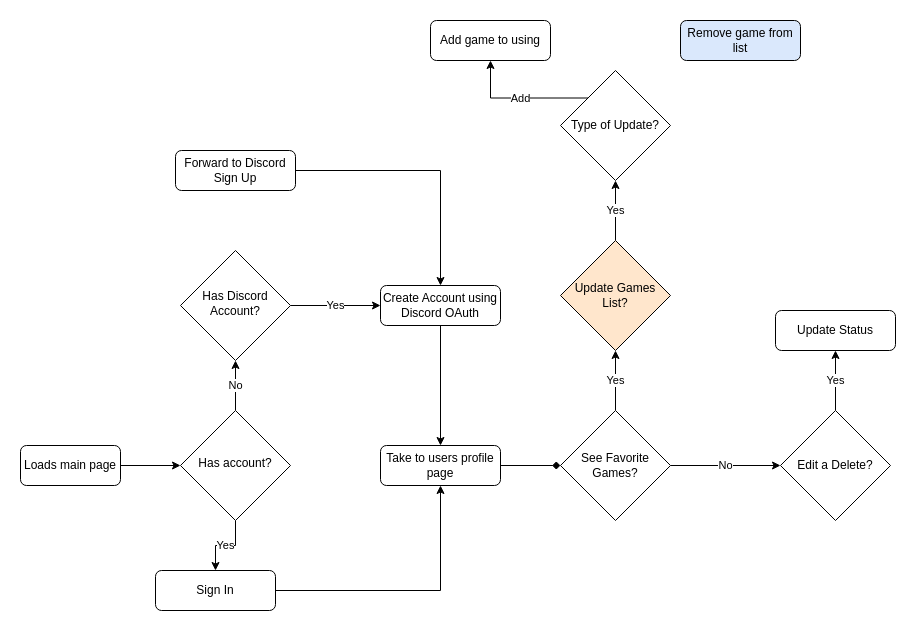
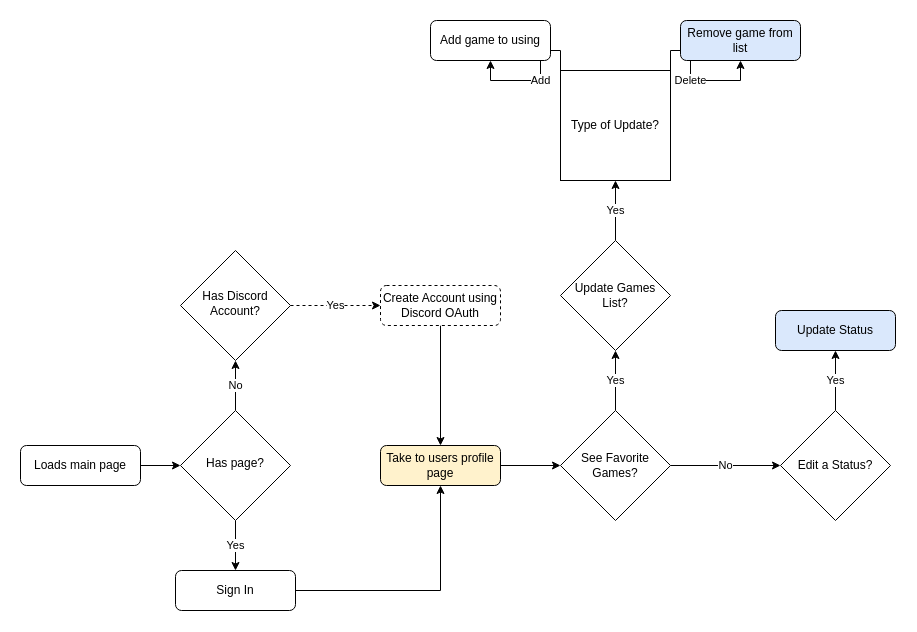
+ <mxCell id="24" value="Delete" style="edgeStyle=orthogonalEdgeStyle;rounded=0;orthogonalLoop=1;jettySize=auto;html=1;exitX=1;exitY=0;exitDx=0;exitDy=0;entryX=0.5;entryY=1;entryDx=0;entryDy=0;" edge="1" parent="1" source="26" target="29"><mxGeometry relative="1" as="geometry" /></mxCell>
- <mxCell id="26" value="Type of Update?" style="rhombus;whiteSpace=wrap;html=1;" vertex="1" parent="1"><mxGeometry x="560" y="70" width="110" height="110" as="geometry" /></mxCell>
+ <mxCell id="26" value="Type of Update?" style="whiteSpace=wrap;html=1;rounded=0;" vertex="1" parent="1"><mxGeometry x="560" y="70" width="110" height="110" as="geometry" /></mxCell>
- <mxCell id="14" value="Forward to Discord Sign Up" style="rounded=1;whiteSpace=wrap;html=1;" vertex="1" parent="1"><mxGeometry x="175" y="150" width="120" height="40" as="geometry" /></mxCell>
- <mxCell id="13" style="edgeStyle=orthogonalEdgeStyle;rounded=0;orthogonalLoop=1;jettySize=auto;html=1;exitX=1;exitY=0.5;exitDx=0;exitDy=0;entryX=0.5;entryY=0;entryDx=0;entryDy=0;" edge="1" parent="1" source="14" target="8"><mxGeometry relative="1" as="geometry" /></mxCell>
- <mxCell id="23" value="Update Games List?" style="rhombus;whiteSpace=wrap;html=1;fillColor=#ffe6cc;" vertex="1" parent="1"><mxGeometry x="560" y="240" width="110" height="110" as="geometry" /></mxCell>
+ <mxCell id="23" value="Update Games List?" style="rhombus;whiteSpace=wrap;html=1;" vertex="1" parent="1"><mxGeometry x="560" y="240" width="110" height="110" as="geometry" /></mxCell>
- <mxCell id="11" value="Yes" style="edgeStyle=orthogonalEdgeStyle;rounded=0;orthogonalLoop=1;jettySize=auto;html=1;exitX=1;exitY=0.5;exitDx=0;exitDy=0;entryX=0;entryY=0.5;entryDx=0;entryDy=0;" edge="1" parent="1" source="12" target="8"><mxGeometry relative="1" as="geometry" /></mxCell>
+ <mxCell id="11" value="Yes" style="edgeStyle=orthogonalEdgeStyle;rounded=0;orthogonalLoop=1;jettySize=auto;html=1;exitX=1;exitY=0.5;exitDx=0;exitDy=0;entryX=0;entryY=0.5;entryDx=0;entryDy=0;dashed=1;" edge="1" parent="1" source="12" target="8"><mxGeometry relative="1" as="geometry" /></mxCell>
- <mxCell id="8" value="Create Account using Discord OAuth" style="rounded=1;whiteSpace=wrap;html=1;fontSize=12;glass=0;strokeWidth=1;shadow=0;" parent="1" vertex="1"><mxGeometry x="380" y="285" width="120" height="40" as="geometry" /></mxCell>
+ <mxCell id="8" value="Create Account using Discord OAuth" style="rounded=1;whiteSpace=wrap;html=1;fontSize=12;glass=0;strokeWidth=1;shadow=0;dashed=1;" parent="1" vertex="1"><mxGeometry x="380" y="285" width="120" height="40" as="geometry" /></mxCell>
- <mxCell id="27" value="Update Status" style="rounded=1;whiteSpace=wrap;html=1;" vertex="1" parent="1"><mxGeometry x="775" y="310" width="120" height="40" as="geometry" /></mxCell>
+ <mxCell id="27" value="Update Status" style="rounded=1;whiteSpace=wrap;html=1;fillColor=#dae8fc;" vertex="1" parent="1"><mxGeometry x="775" y="310" width="120" height="40" as="geometry" /></mxCell>
- <mxCell id="6" value="Has account?" style="rhombus;whiteSpace=wrap;html=1;shadow=0;fontFamily=Helvetica;fontSize=12;align=center;strokeWidth=1;spacing=6;spacingTop=-4;" parent="1" vertex="1"><mxGeometry x="180" y="410" width="110" height="110" as="geometry" /></mxCell>
+ <mxCell id="6" value="Has page?" style="rhombus;whiteSpace=wrap;html=1;shadow=0;fontFamily=Helvetica;fontSize=12;align=center;strokeWidth=1;spacing=6;spacingTop=-4;" parent="1" vertex="1"><mxGeometry x="180" y="410" width="110" height="110" as="geometry" /></mxCell>
- <mxCell id="3" value="Loads main page" style="rounded=1;whiteSpace=wrap;html=1;fontSize=12;glass=0;strokeWidth=1;shadow=0;" parent="1" vertex="1"><mxGeometry x="20" y="445" width="100" height="40" as="geometry" /></mxCell>
+ <mxCell id="3" value="Loads main page" style="rounded=1;whiteSpace=wrap;html=1;fontSize=12;glass=0;strokeWidth=1;shadow=0;" parent="1" vertex="1"><mxGeometry x="20" y="445" width="120" height="40" as="geometry" /></mxCell>
- <mxCell id="16" value="Take to users profile page" style="whiteSpace=wrap;html=1;rounded=1;glass=0;strokeWidth=1;shadow=0;" vertex="1" parent="1"><mxGeometry x="380" y="445" width="120" height="40" as="geometry" /></mxCell>
+ <mxCell id="16" value="Take to users profile page" style="whiteSpace=wrap;html=1;rounded=1;glass=0;strokeWidth=1;shadow=0;fillColor=#fff2cc;" vertex="1" parent="1"><mxGeometry x="380" y="445" width="120" height="40" as="geometry" /></mxCell>
- <mxCell id="15" style="edgeStyle=orthogonalEdgeStyle;rounded=0;orthogonalLoop=1;jettySize=auto;html=1;exitX=1;exitY=0.5;exitDx=0;exitDy=0;entryX=0;entryY=0.5;entryDx=0;entryDy=0;endArrow=diamond;" edge="1" parent="1" source="16" target="19"><mxGeometry relative="1" as="geometry" /></mxCell>
+ <mxCell id="15" style="edgeStyle=orthogonalEdgeStyle;rounded=0;orthogonalLoop=1;jettySize=auto;html=1;exitX=1;exitY=0.5;exitDx=0;exitDy=0;entryX=0;entryY=0.5;entryDx=0;entryDy=0;" edge="1" parent="1" source="16" target="19"><mxGeometry relative="1" as="geometry" /></mxCell>
- <mxCell id="21" value="Edit a Delete?" style="rhombus;whiteSpace=wrap;html=1;" vertex="1" parent="1"><mxGeometry x="780" y="410" width="110" height="110" as="geometry" /></mxCell>
+ <mxCell id="21" value="Edit a Status?" style="rhombus;whiteSpace=wrap;html=1;" vertex="1" parent="1"><mxGeometry x="780" y="410" width="110" height="110" as="geometry" /></mxCell>
- <mxCell id="10" value="Sign In" style="rounded=1;whiteSpace=wrap;html=1;" vertex="1" parent="1"><mxGeometry x="155" y="570" width="120" height="40" as="geometry" /></mxCell>
+ <mxCell id="10" value="Sign In" style="rounded=1;whiteSpace=wrap;html=1;" vertex="1" parent="1"><mxGeometry x="175" y="570" width="120" height="40" as="geometry" /></mxCell>
